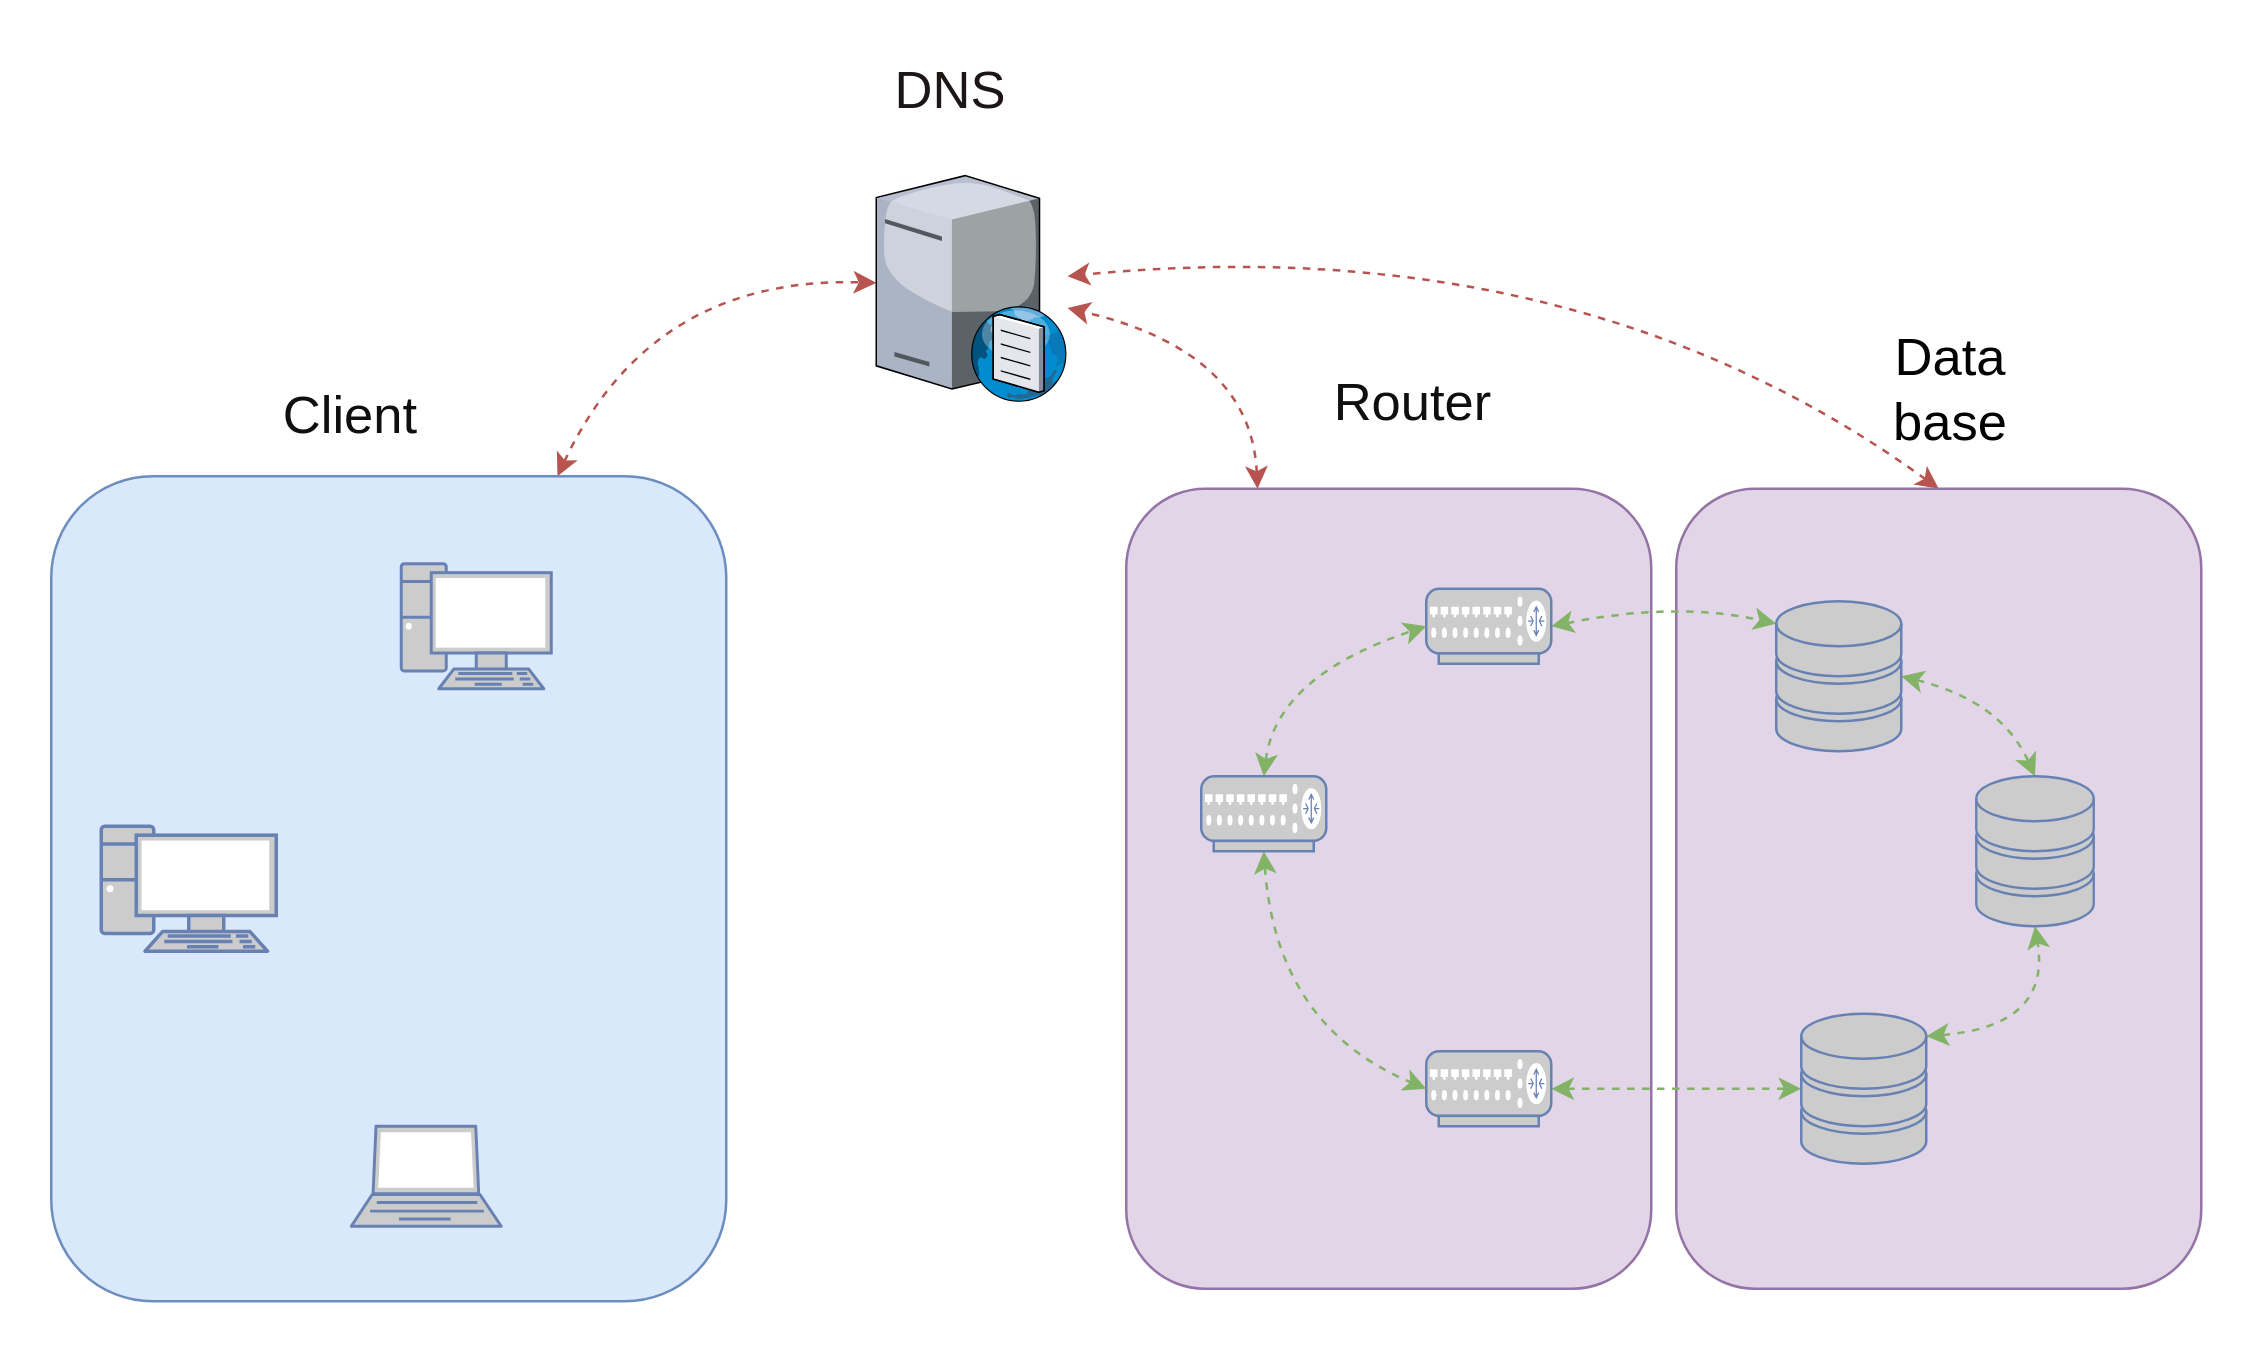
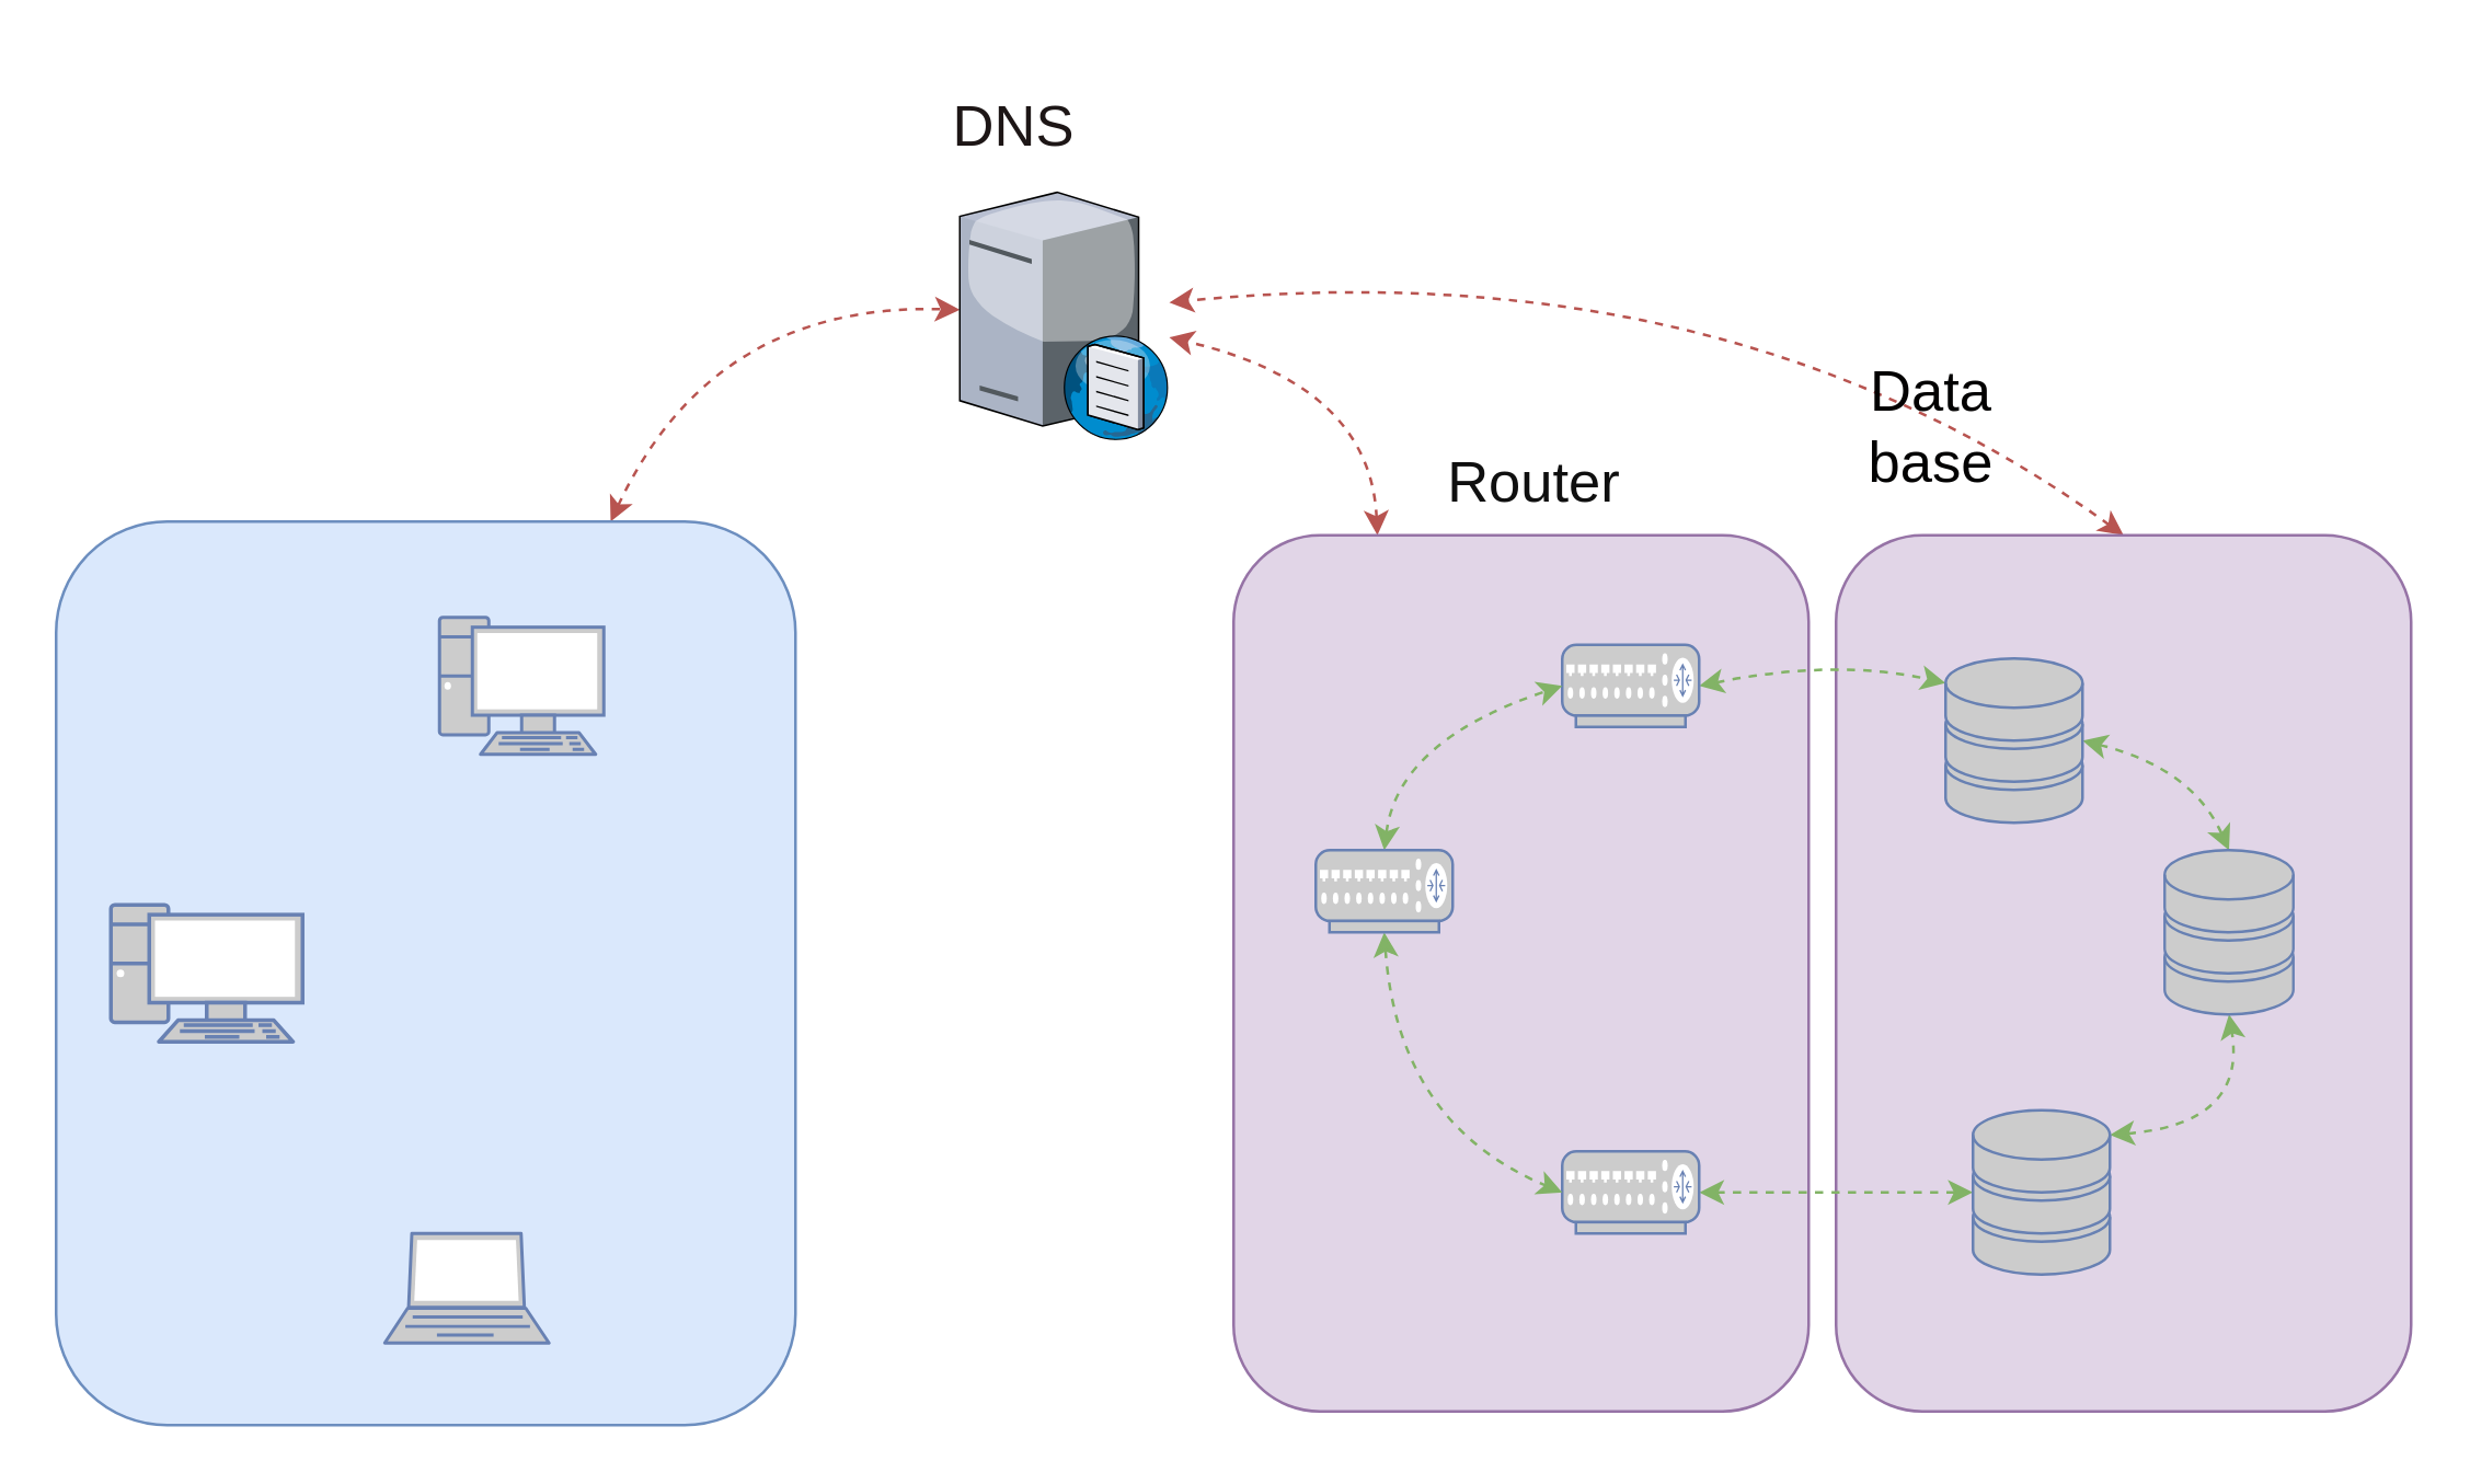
- <mxCell id="27" value="&lt;font style=&quot;font-size: 21px;&quot;&gt;DNS&lt;/font&gt;" style="text;html=1;strokeColor=none;fillColor=none;align=center;verticalAlign=middle;whiteSpace=wrap;rounded=0;fillStyle=auto;fontColor=#1d1616;" vertex="1" parent="1"><mxGeometry x="350" y="20" width="60" height="30" as="geometry" /></mxCell>
+ <mxCell id="27" value="&lt;font style=&quot;font-size: 21px;&quot;&gt;DNS&lt;/font&gt;" style="text;html=1;strokeColor=none;fillColor=none;align=center;verticalAlign=middle;whiteSpace=wrap;rounded=0;fillStyle=auto;fontColor=#1d1616;" vertex="1" parent="1"><mxGeometry x="340" y="30" width="60" height="30" as="geometry" /></mxCell>
- <mxCell id="26" value="&lt;span style=&quot;font-size: 21px;&quot;&gt;Data base&lt;/span&gt;" style="text;html=1;strokeColor=none;fillColor=none;align=center;verticalAlign=middle;whiteSpace=wrap;rounded=0;fillStyle=auto;fontColor=#030202;" vertex="1" parent="1"><mxGeometry x="750" y="140" width="60" height="30" as="geometry" /></mxCell>
+ <mxCell id="26" value="&lt;span style=&quot;font-size: 21px;&quot;&gt;Data base&lt;/span&gt;" style="text;html=1;strokeColor=none;fillColor=none;align=center;verticalAlign=middle;whiteSpace=wrap;rounded=0;fillStyle=auto;fontColor=#030202;" vertex="1" parent="1"><mxGeometry x="675" y="140" width="60" height="30" as="geometry" /></mxCell>
- <mxCell id="25" value="&lt;font style=&quot;font-size: 21px;&quot;&gt;Router&lt;/font&gt;" style="text;html=1;strokeColor=none;fillColor=none;align=center;verticalAlign=middle;whiteSpace=wrap;rounded=0;fillStyle=auto;fontColor=#0f0f0f;" vertex="1" parent="1"><mxGeometry x="535" y="145" width="60" height="30" as="geometry" /></mxCell>
+ <mxCell id="25" value="&lt;font style=&quot;font-size: 21px;&quot;&gt;Router&lt;/font&gt;" style="text;html=1;strokeColor=none;fillColor=none;align=center;verticalAlign=middle;whiteSpace=wrap;rounded=0;fillStyle=auto;fontColor=#0f0f0f;" vertex="1" parent="1"><mxGeometry x="530" y="160" width="60" height="30" as="geometry" /></mxCell>
- <mxCell id="24" value="&lt;font style=&quot;font-size: 21px;&quot;&gt;Client&lt;/font&gt;" style="text;html=1;align=center;verticalAlign=middle;whiteSpace=wrap;rounded=0;fillStyle=auto;fontColor=#100f0f;" vertex="1" parent="1"><mxGeometry x="110" y="150" width="60" height="30" as="geometry" /></mxCell>
